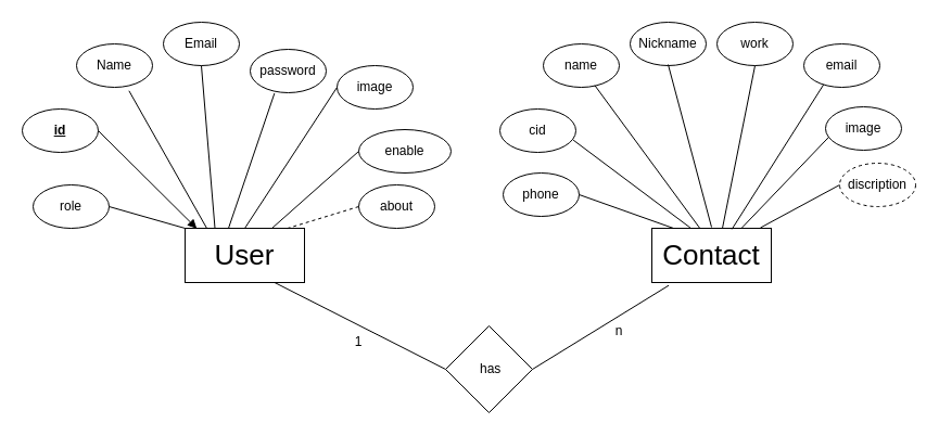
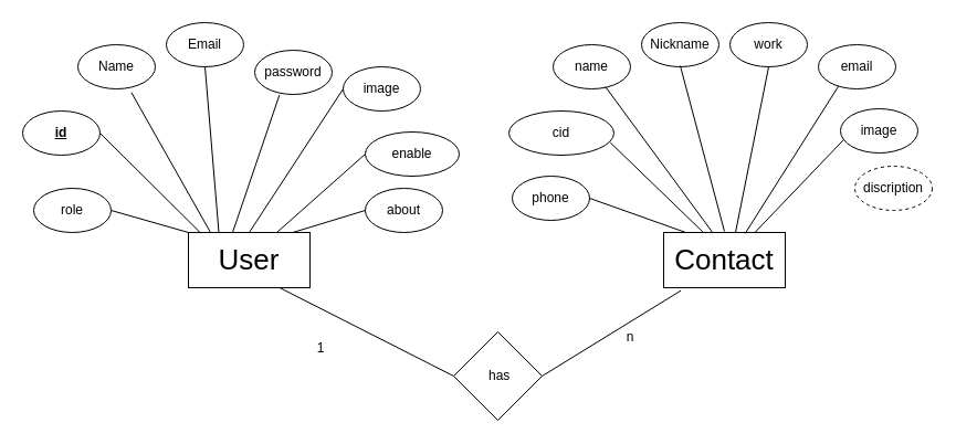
- <mxCell id="21" value="cid" style="ellipse;whiteSpace=wrap;html=1;" vertex="1" parent="1"><mxGeometry x="460" y="100" width="70" height="40" as="geometry" /></mxCell>
+ <mxCell id="21" value="cid" style="ellipse;whiteSpace=wrap;html=1;" vertex="1" parent="1"><mxGeometry x="460" y="100" width="95" height="40" as="geometry" /></mxCell>
- <mxCell id="32" value="" style="endArrow=none;html=1;rounded=0;entryX=0;entryY=0.5;entryDx=0;entryDy=0;exitX=0.909;exitY=-0.01;exitDx=0;exitDy=0;exitPerimeter=0;" edge="1" parent="1" source="3" target="27"><mxGeometry width="50" height="50" relative="1" as="geometry"><mxPoint x="693" y="220" as="sourcePoint" /><mxPoint x="772" y="141" as="targetPoint" /></mxGeometry></mxCell>
- <mxCell id="16" value="" style="endArrow=none;html=1;rounded=0;exitX=0;exitY=0.5;exitDx=0;exitDy=0;entryX=0.853;entryY=0.004;entryDx=0;entryDy=0;entryPerimeter=0;dashed=1;" edge="1" parent="1" source="8" target="2"><mxGeometry width="50" height="50" relative="1" as="geometry"><mxPoint x="340" y="149" as="sourcePoint" /><mxPoint x="260" y="220" as="targetPoint" /></mxGeometry></mxCell>
+ <mxCell id="16" value="" style="endArrow=none;html=1;rounded=0;exitX=0;exitY=0.5;exitDx=0;exitDy=0;entryX=0.853;entryY=0.004;entryDx=0;entryDy=0;entryPerimeter=0;" edge="1" parent="1" source="8" target="2"><mxGeometry width="50" height="50" relative="1" as="geometry"><mxPoint x="340" y="149" as="sourcePoint" /><mxPoint x="260" y="220" as="targetPoint" /></mxGeometry></mxCell>
- <mxCell id="18" value="" style="endArrow=block;html=1;rounded=0;exitX=1;exitY=0.5;exitDx=0;exitDy=0;entryX=0.098;entryY=0.004;entryDx=0;entryDy=0;entryPerimeter=0;" edge="1" parent="1" source="4" target="2"><mxGeometry width="50" height="50" relative="1" as="geometry"><mxPoint x="128" y="93" as="sourcePoint" /><mxPoint x="190" y="221" as="targetPoint" /></mxGeometry></mxCell>
+ <mxCell id="18" value="" style="endArrow=none;html=1;rounded=0;exitX=1;exitY=0.5;exitDx=0;exitDy=0;entryX=0.098;entryY=0.004;entryDx=0;entryDy=0;entryPerimeter=0;" edge="1" parent="1" source="4" target="2"><mxGeometry width="50" height="50" relative="1" as="geometry"><mxPoint x="128" y="93" as="sourcePoint" /><mxPoint x="190" y="221" as="targetPoint" /></mxGeometry></mxCell>
- <mxCell id="39" value="1" style="text;html=1;strokeColor=none;fillColor=none;align=center;verticalAlign=middle;whiteSpace=wrap;rounded=0;" vertex="1" parent="1"><mxGeometry x="300" y="300" width="60" height="30" as="geometry" /></mxCell>
+ <mxCell id="39" value="1" style="text;html=1;strokeColor=none;fillColor=none;align=center;verticalAlign=middle;whiteSpace=wrap;rounded=0;" vertex="1" parent="1"><mxGeometry x="260" y="300" width="60" height="30" as="geometry" /></mxCell>
